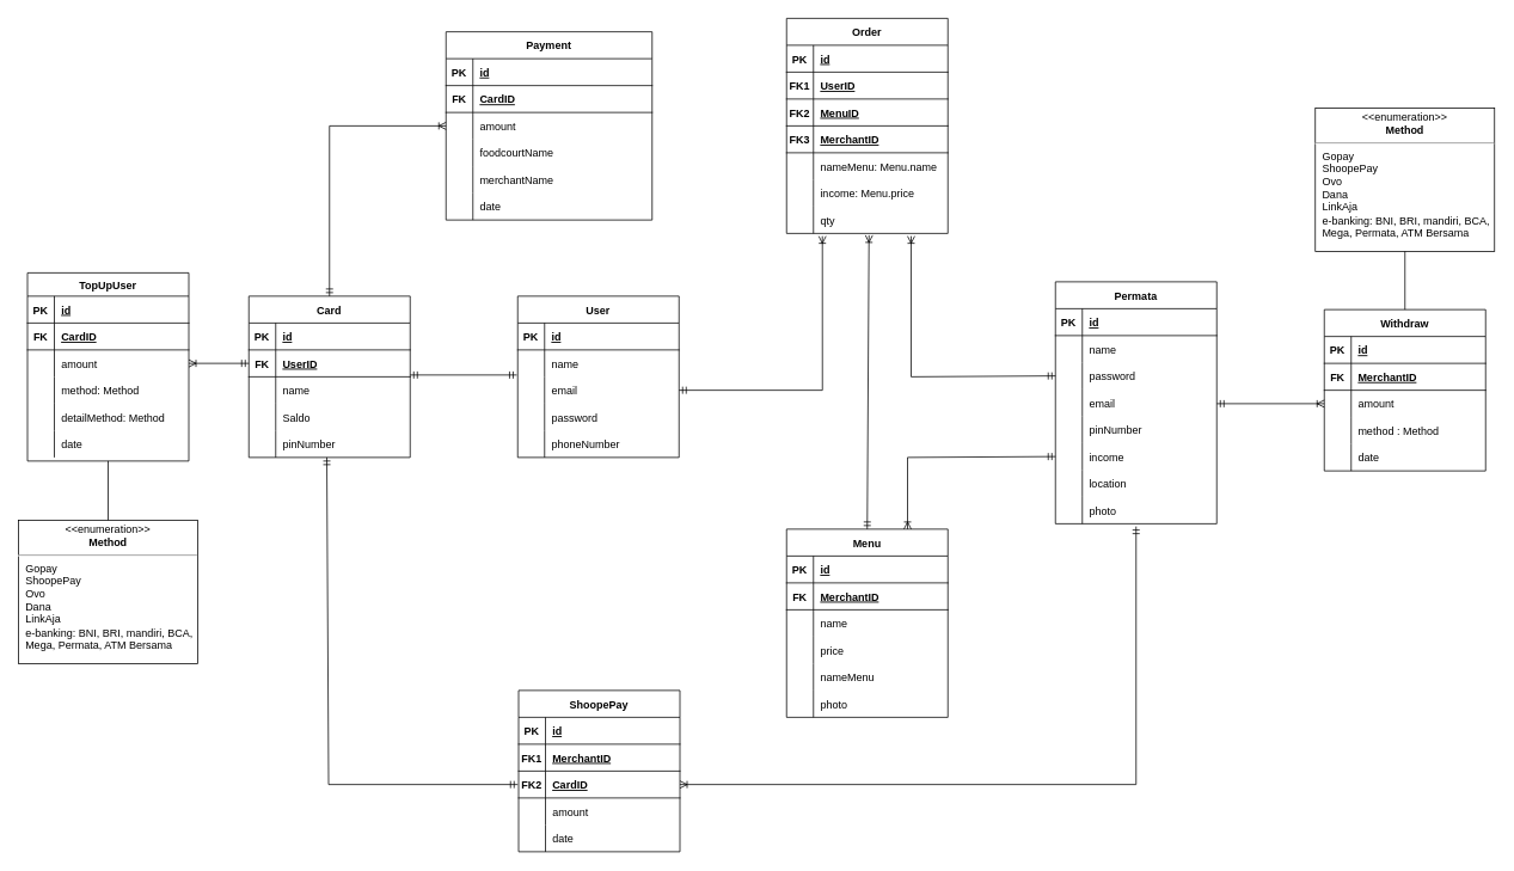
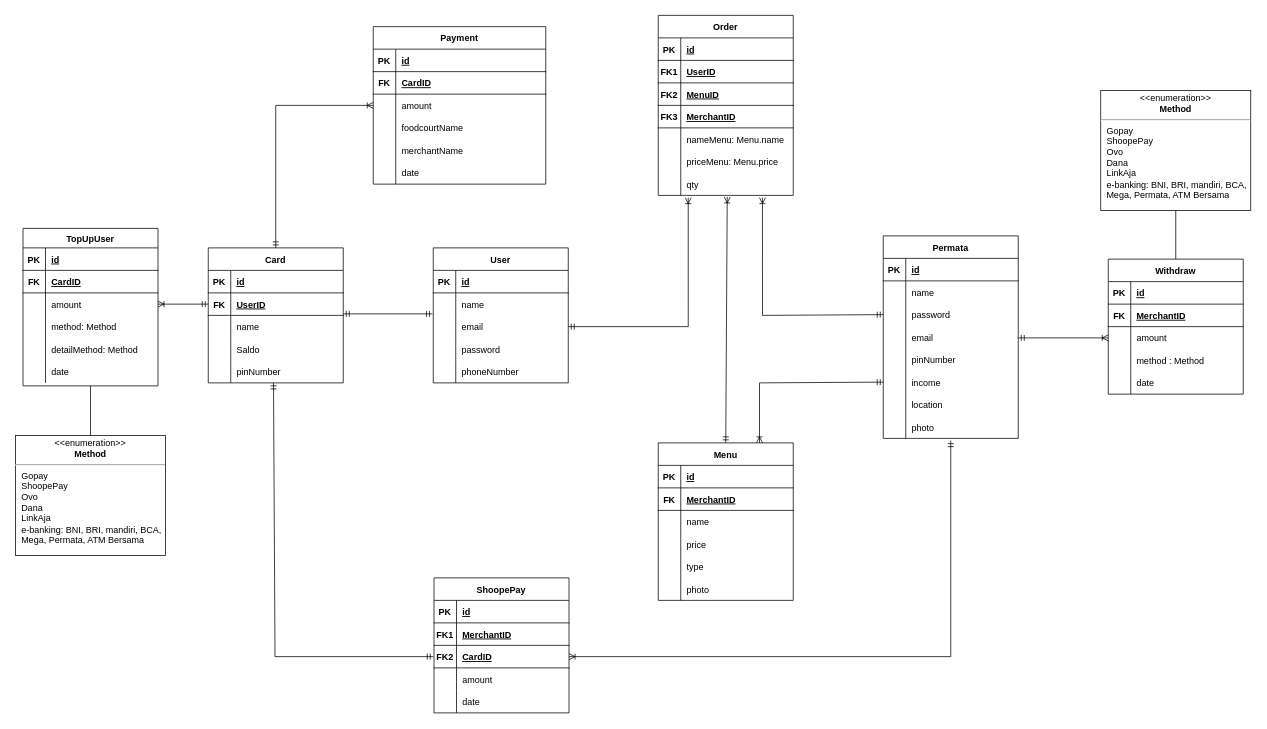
- <mxCell id="109" value="income: Menu.price" style="shape=partialRectangle;connectable=0;fillColor=none;top=0;left=0;bottom=0;right=0;align=left;spacingLeft=6;overflow=hidden;" parent="107" vertex="1"><mxGeometry x="30" width="150" height="30" as="geometry"><mxRectangle width="150" height="30" as="alternateBounds" /></mxGeometry></mxCell>
+ <mxCell id="109" value="priceMenu: Menu.price" style="shape=partialRectangle;connectable=0;fillColor=none;top=0;left=0;bottom=0;right=0;align=left;spacingLeft=6;overflow=hidden;" parent="107" vertex="1"><mxGeometry x="30" width="150" height="30" as="geometry"><mxRectangle width="150" height="30" as="alternateBounds" /></mxGeometry></mxCell>
- <mxCell id="87" value="nameMenu" style="shape=partialRectangle;connectable=0;fillColor=none;top=0;left=0;bottom=0;right=0;align=left;spacingLeft=6;overflow=hidden;" parent="85" vertex="1"><mxGeometry x="30" width="150" height="30" as="geometry"><mxRectangle width="150" height="30" as="alternateBounds" /></mxGeometry></mxCell>
+ <mxCell id="87" value="type" style="shape=partialRectangle;connectable=0;fillColor=none;top=0;left=0;bottom=0;right=0;align=left;spacingLeft=6;overflow=hidden;" parent="85" vertex="1"><mxGeometry x="30" width="150" height="30" as="geometry"><mxRectangle width="150" height="30" as="alternateBounds" /></mxGeometry></mxCell>
